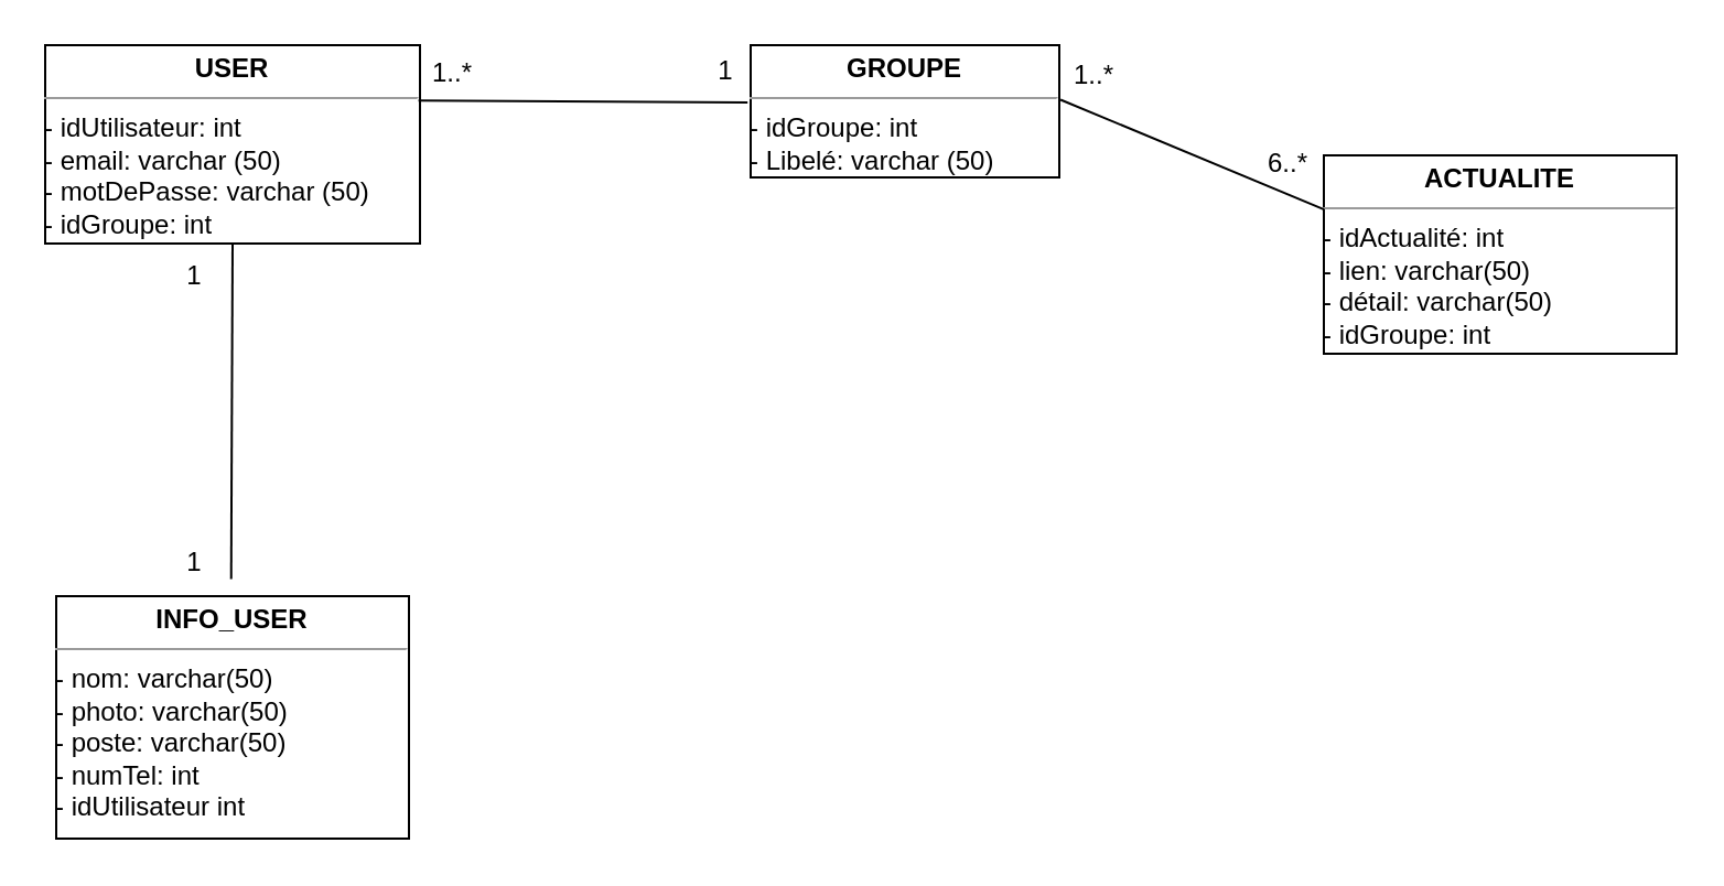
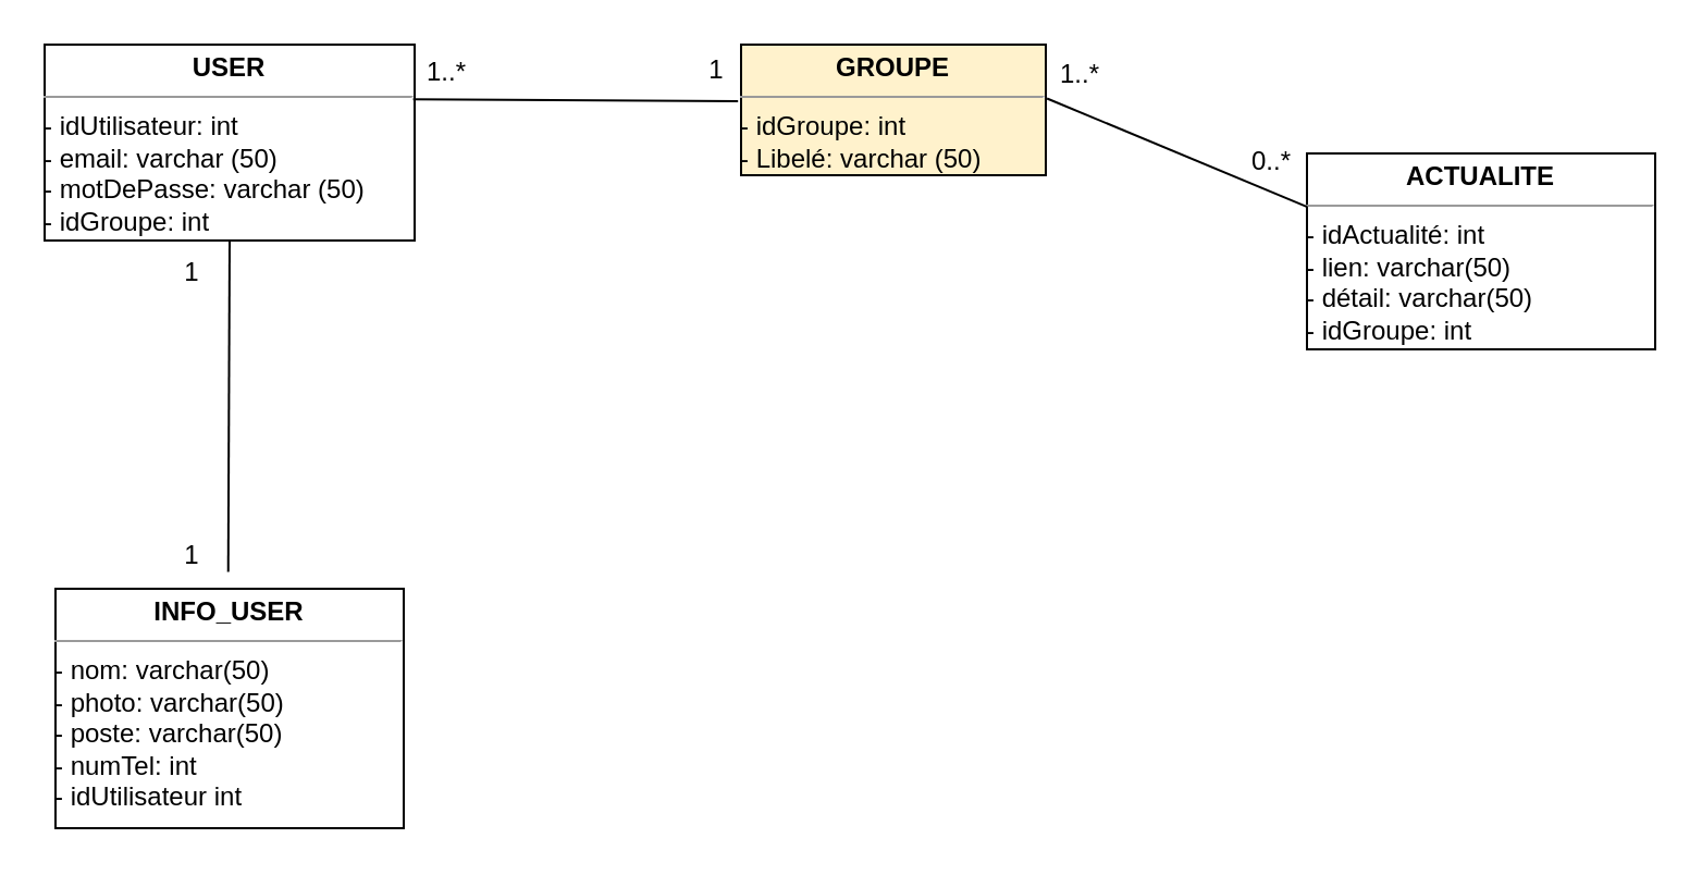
- <mxCell id="2" value="&lt;p style=&quot;margin:0px;margin-top:4px;text-align:center;&quot;&gt;&lt;b&gt;GROUPE&lt;/b&gt;&lt;/p&gt;&lt;hr size=&quot;1&quot;&gt;&lt;div style=&quot;height:2px;&quot;&gt;- idGroupe: int&lt;br&gt;- Libelé: varchar (50)&lt;/div&gt;" style="verticalAlign=top;align=left;overflow=fill;fontSize=12;fontFamily=Helvetica;html=1;whiteSpace=wrap;" parent="1" vertex="1"><mxGeometry x="340" y="20" width="140" height="60" as="geometry" /></mxCell>
+ <mxCell id="2" value="&lt;p style=&quot;margin:0px;margin-top:4px;text-align:center;&quot;&gt;&lt;b&gt;GROUPE&lt;/b&gt;&lt;/p&gt;&lt;hr size=&quot;1&quot;&gt;&lt;div style=&quot;height:2px;&quot;&gt;- idGroupe: int&lt;br&gt;- Libelé: varchar (50)&lt;/div&gt;" style="verticalAlign=top;align=left;overflow=fill;fontSize=12;fontFamily=Helvetica;html=1;whiteSpace=wrap;fillColor=#fff2cc;" parent="1" vertex="1"><mxGeometry x="340" y="20" width="140" height="60" as="geometry" /></mxCell>
- <mxCell id="9" value="6..*" style="text;html=1;align=center;verticalAlign=middle;whiteSpace=wrap;rounded=0;" parent="1" vertex="1"><mxGeometry x="574" y="69" width="20" height="10" as="geometry" /></mxCell>
+ <mxCell id="9" value="0..*" style="text;html=1;align=center;verticalAlign=middle;whiteSpace=wrap;rounded=0;" parent="1" vertex="1"><mxGeometry x="574" y="69" width="20" height="10" as="geometry" /></mxCell>
